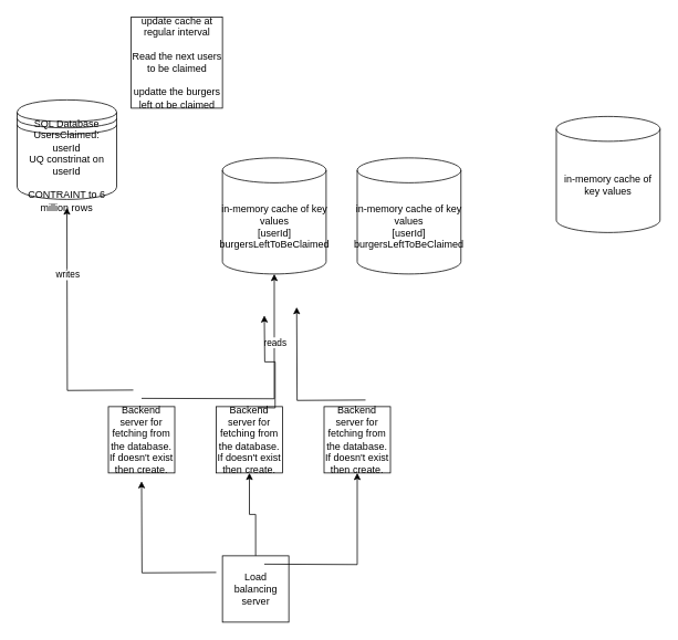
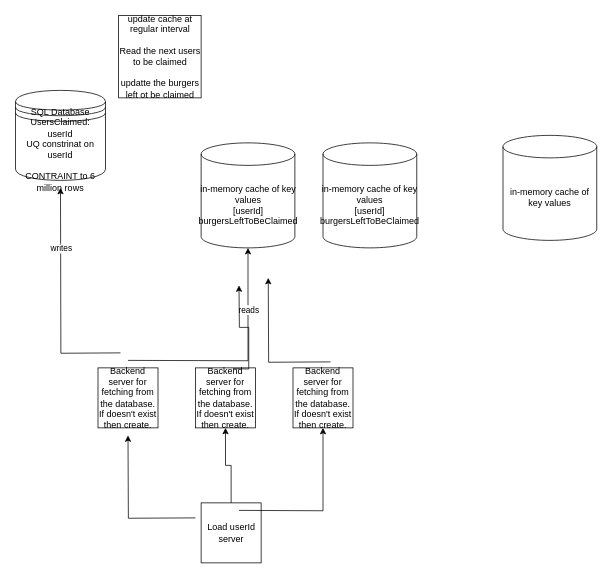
- <mxCell id="14" value="in-memory cache of key values" style="shape=cylinder3;whiteSpace=wrap;html=1;boundedLbl=1;backgroundOutline=1;size=15;" vertex="1" parent="1"><mxGeometry x="670" y="140" width="125" height="140" as="geometry" /></mxCell>
+ <mxCell id="14" value="in-memory cache of key values" style="shape=cylinder3;whiteSpace=wrap;html=1;boundedLbl=1;backgroundOutline=1;size=15;" vertex="1" parent="1"><mxGeometry x="670" y="180" width="125" height="140" as="geometry" /></mxCell>
- <mxCell id="7" value="Load balancing&lt;br&gt;server" style="whiteSpace=wrap;html=1;aspect=fixed;" vertex="1" parent="1"><mxGeometry x="267.5" y="670" width="80" height="80" as="geometry" /></mxCell>
+ <mxCell id="7" value="Load userId&lt;br&gt;server" style="whiteSpace=wrap;html=1;aspect=fixed;" vertex="1" parent="1"><mxGeometry x="267.5" y="670" width="80" height="80" as="geometry" /></mxCell>
